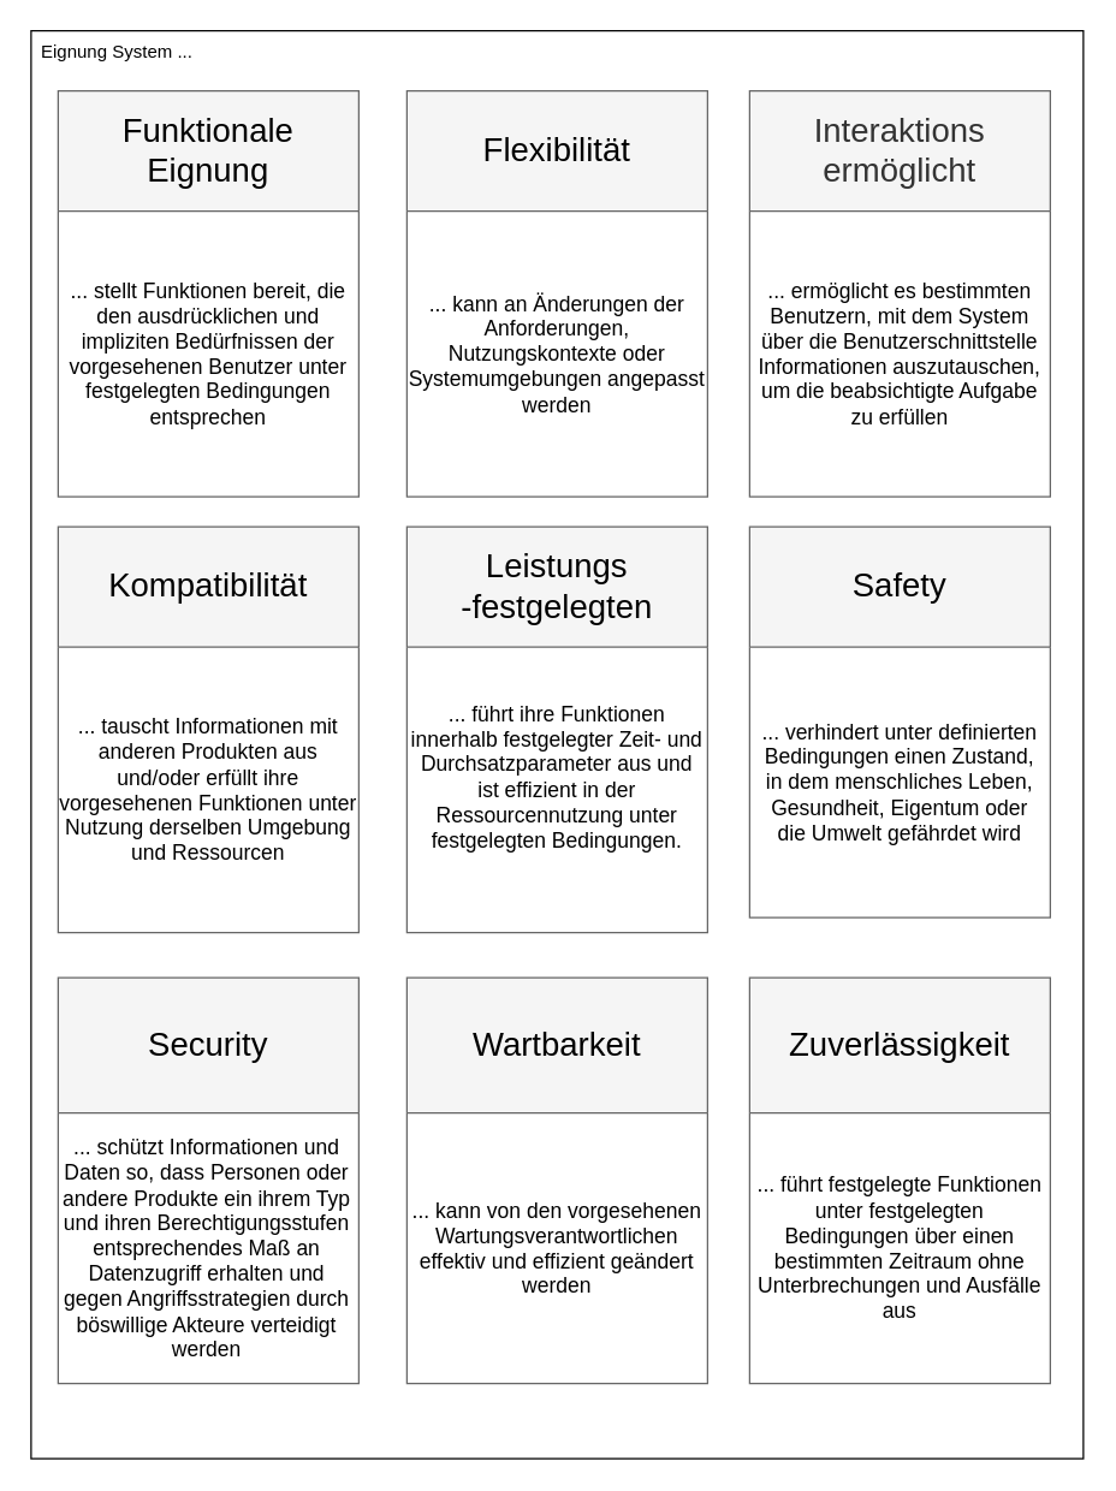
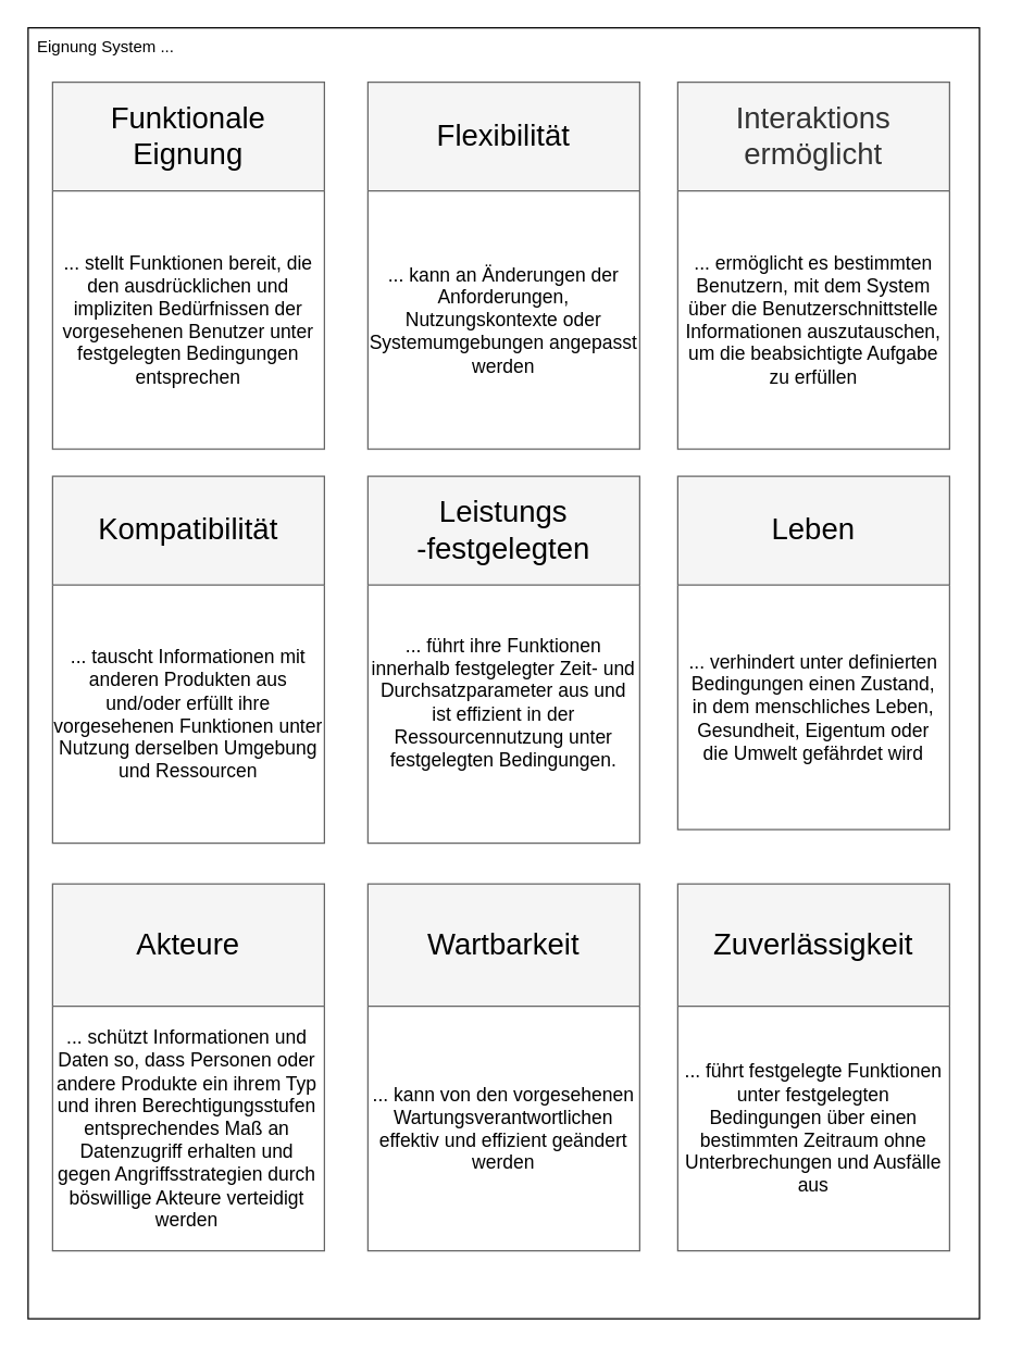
- <mxCell id="17" value="&lt;span style=&quot;color: rgb(0, 0, 0); font-size: 22px;&quot;&gt;Safety&lt;/span&gt;" style="swimlane;fontStyle=0;align=center;verticalAlign=middle;childLayout=stackLayout;horizontal=1;startSize=80;horizontalStack=0;resizeParent=1;resizeParentMax=0;resizeLast=0;collapsible=0;marginBottom=0;html=1;whiteSpace=wrap;fillColor=#f5f5f5;fontColor=#333333;strokeColor=#666666;" parent="2" vertex="1"><mxGeometry x="478" y="330" width="200" height="260" as="geometry" /></mxCell>
+ <mxCell id="17" value="&lt;span style=&quot;color: rgb(0, 0, 0); font-size: 22px;&quot;&gt;Leben&lt;/span&gt;" style="swimlane;fontStyle=0;align=center;verticalAlign=middle;childLayout=stackLayout;horizontal=1;startSize=80;horizontalStack=0;resizeParent=1;resizeParentMax=0;resizeLast=0;collapsible=0;marginBottom=0;html=1;whiteSpace=wrap;fillColor=#f5f5f5;fontColor=#333333;strokeColor=#666666;" parent="2" vertex="1"><mxGeometry x="478" y="330" width="200" height="260" as="geometry" /></mxCell>
- <mxCell id="19" value="&lt;font color=&quot;#000000&quot;&gt;&lt;span style=&quot;font-size: 22px;&quot;&gt;Security&lt;/span&gt;&lt;/font&gt;" style="swimlane;fontStyle=0;align=center;verticalAlign=middle;childLayout=stackLayout;horizontal=1;startSize=90;horizontalStack=0;resizeParent=1;resizeParentMax=0;resizeLast=0;collapsible=0;marginBottom=0;html=1;whiteSpace=wrap;fillColor=#f5f5f5;fontColor=#333333;strokeColor=#666666;" parent="2" vertex="1"><mxGeometry x="18" y="630" width="200" height="270" as="geometry" /></mxCell>
+ <mxCell id="19" value="&lt;font color=&quot;#000000&quot;&gt;&lt;span style=&quot;font-size: 22px;&quot;&gt;Akteure&lt;/span&gt;&lt;/font&gt;" style="swimlane;fontStyle=0;align=center;verticalAlign=middle;childLayout=stackLayout;horizontal=1;startSize=90;horizontalStack=0;resizeParent=1;resizeParentMax=0;resizeLast=0;collapsible=0;marginBottom=0;html=1;whiteSpace=wrap;fillColor=#f5f5f5;fontColor=#333333;strokeColor=#666666;" parent="2" vertex="1"><mxGeometry x="18" y="630" width="200" height="270" as="geometry" /></mxCell>
